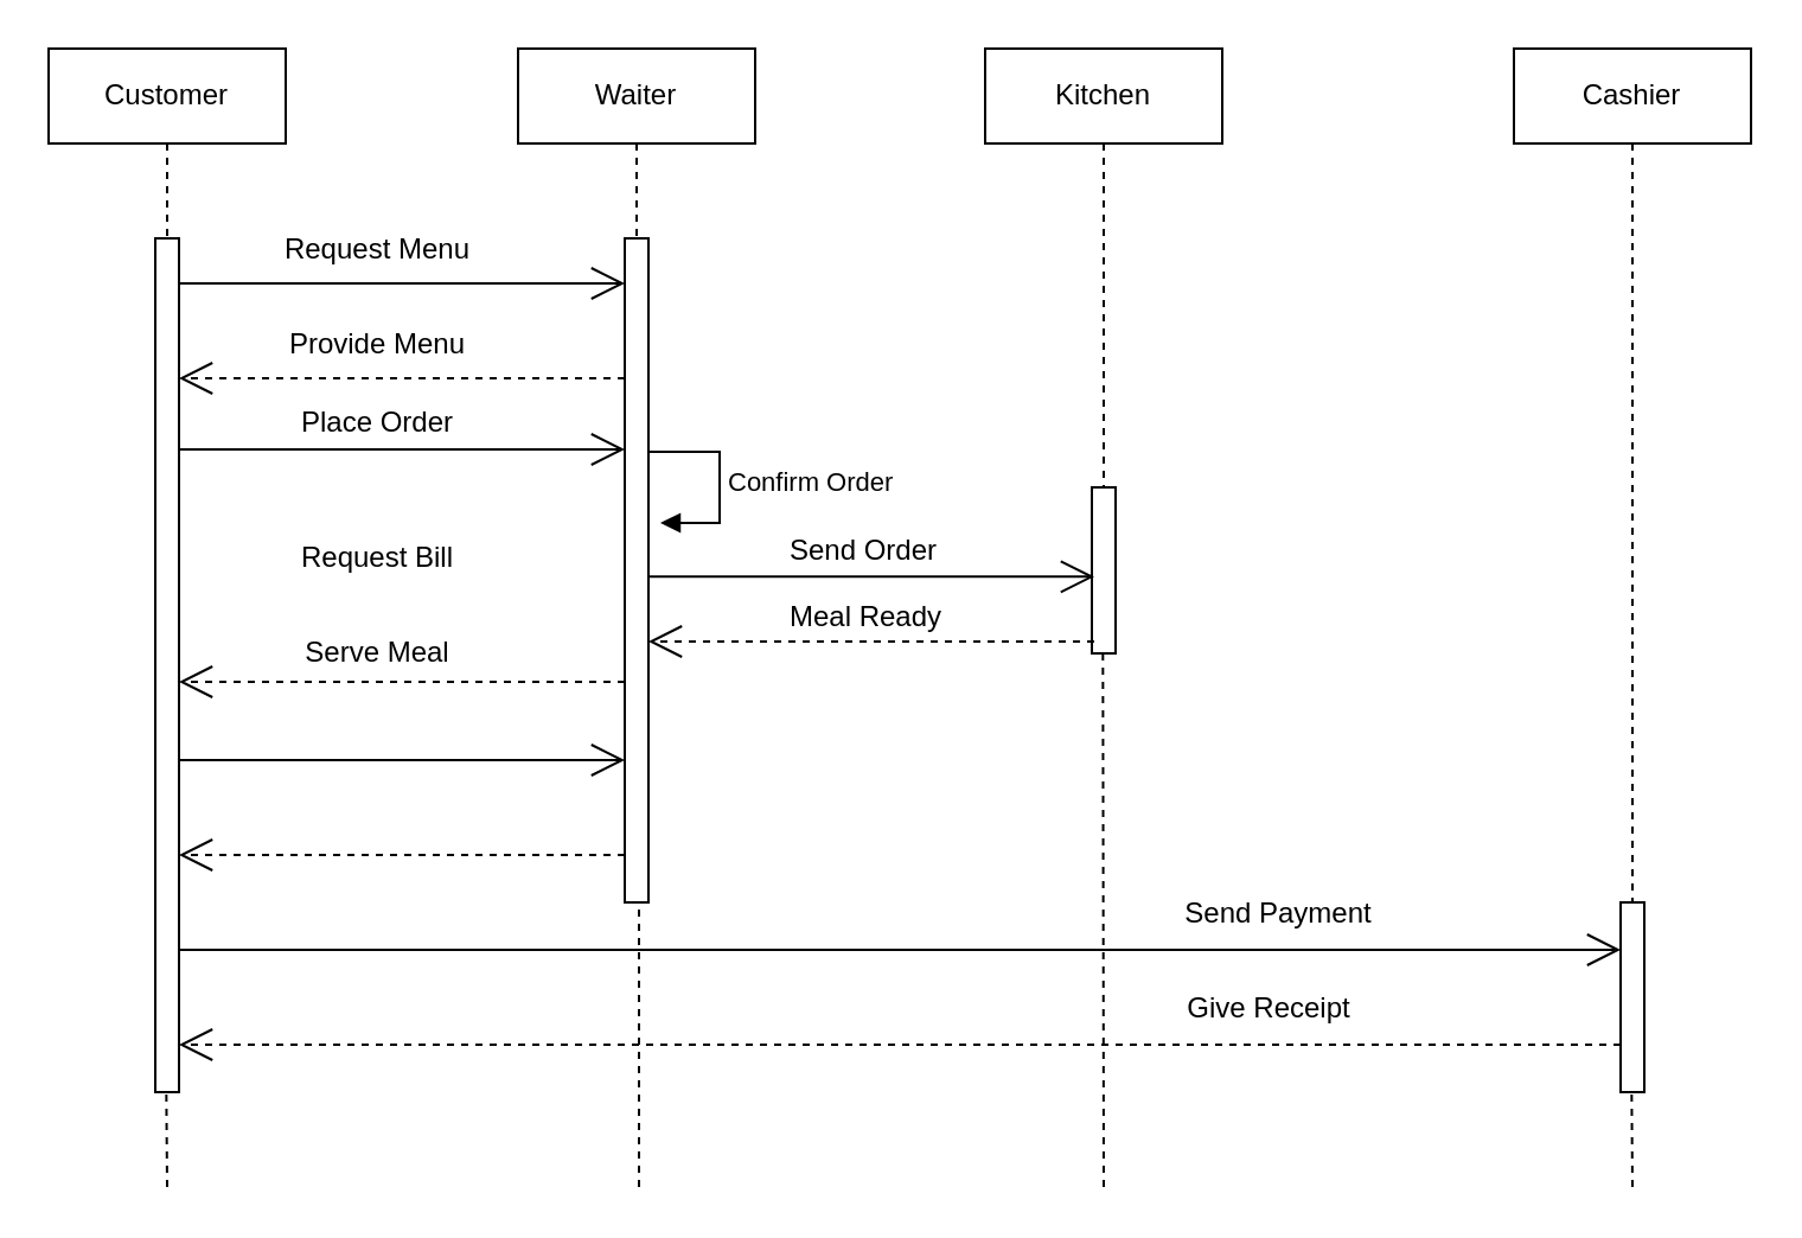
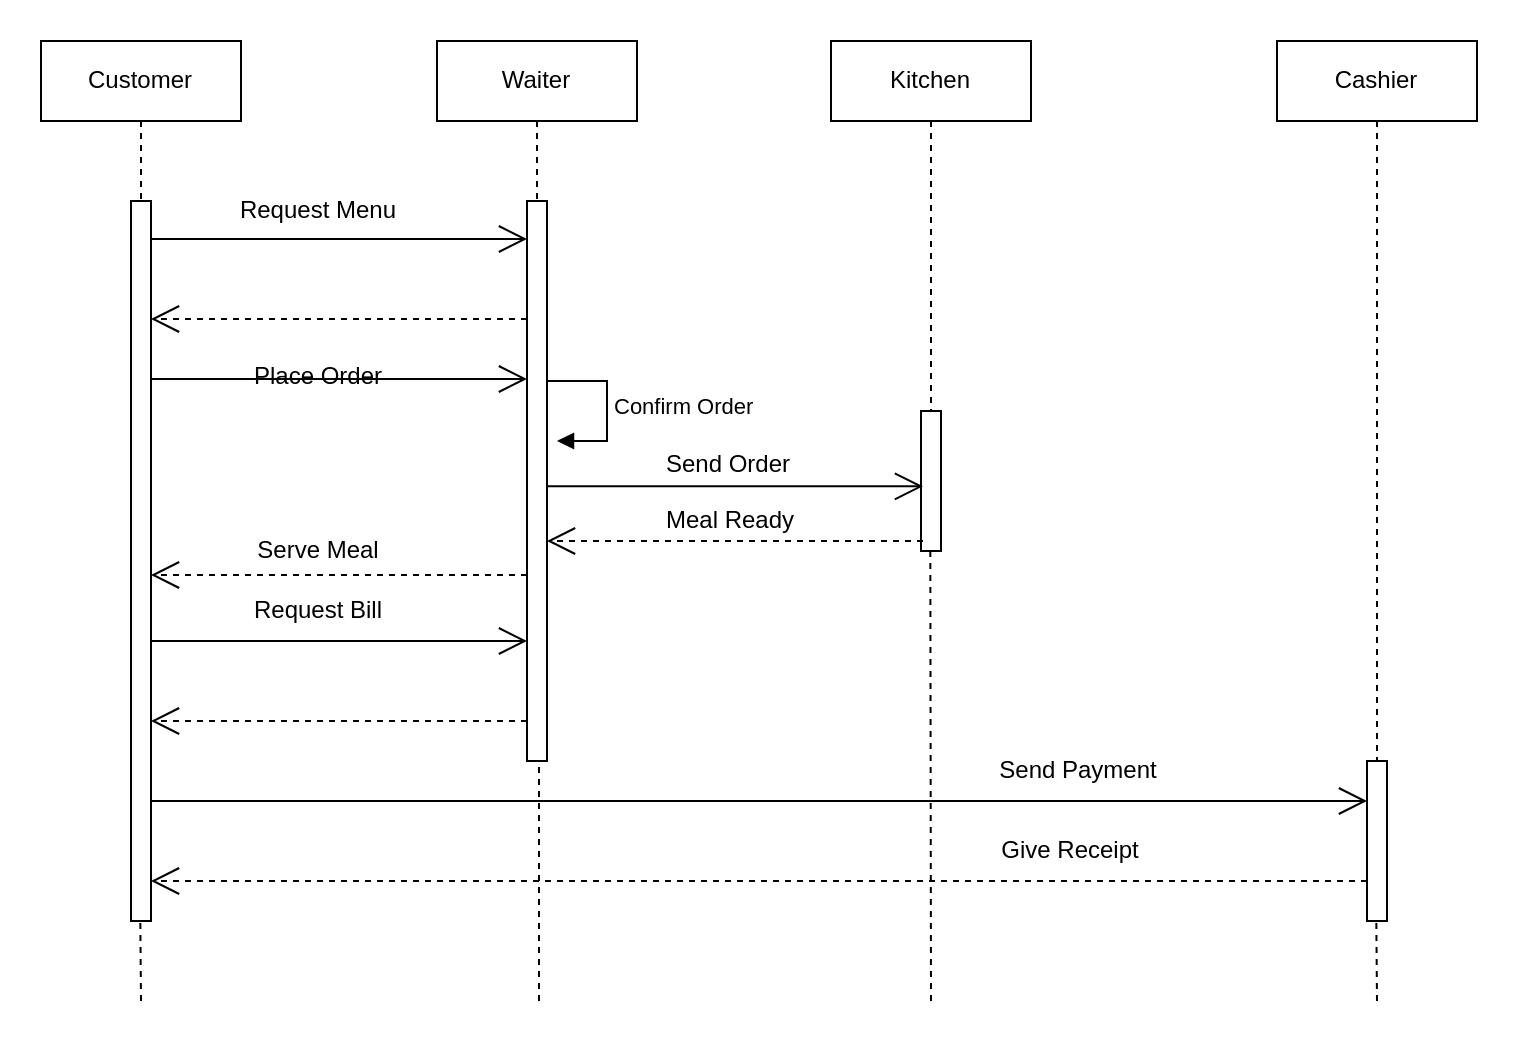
- <mxCell id="11" value="Provide Menu" style="text;html=1;align=center;verticalAlign=middle;whiteSpace=wrap;rounded=0;" vertex="1" parent="1"><mxGeometry x="109" y="130" width="100" height="30" as="geometry" /></mxCell>
- <mxCell id="12" value="Place Order" style="text;html=1;align=center;verticalAlign=middle;whiteSpace=wrap;rounded=0;" vertex="1" parent="1"><mxGeometry x="109" y="163" width="100" height="30" as="geometry" /></mxCell>
+ <mxCell id="12" value="Place Order" style="text;html=1;align=center;verticalAlign=middle;whiteSpace=wrap;rounded=0;" vertex="1" parent="1"><mxGeometry x="109" y="173" width="100" height="30" as="geometry" /></mxCell>
- <mxCell id="22" value="Request Bill" style="text;html=1;align=center;verticalAlign=middle;whiteSpace=wrap;rounded=0;" vertex="1" parent="1"><mxGeometry x="109" y="220" width="100" height="30" as="geometry" /></mxCell>
+ <mxCell id="22" value="Request Bill" style="text;html=1;align=center;verticalAlign=middle;whiteSpace=wrap;rounded=0;" vertex="1" parent="1"><mxGeometry x="109" y="290" width="100" height="30" as="geometry" /></mxCell>
